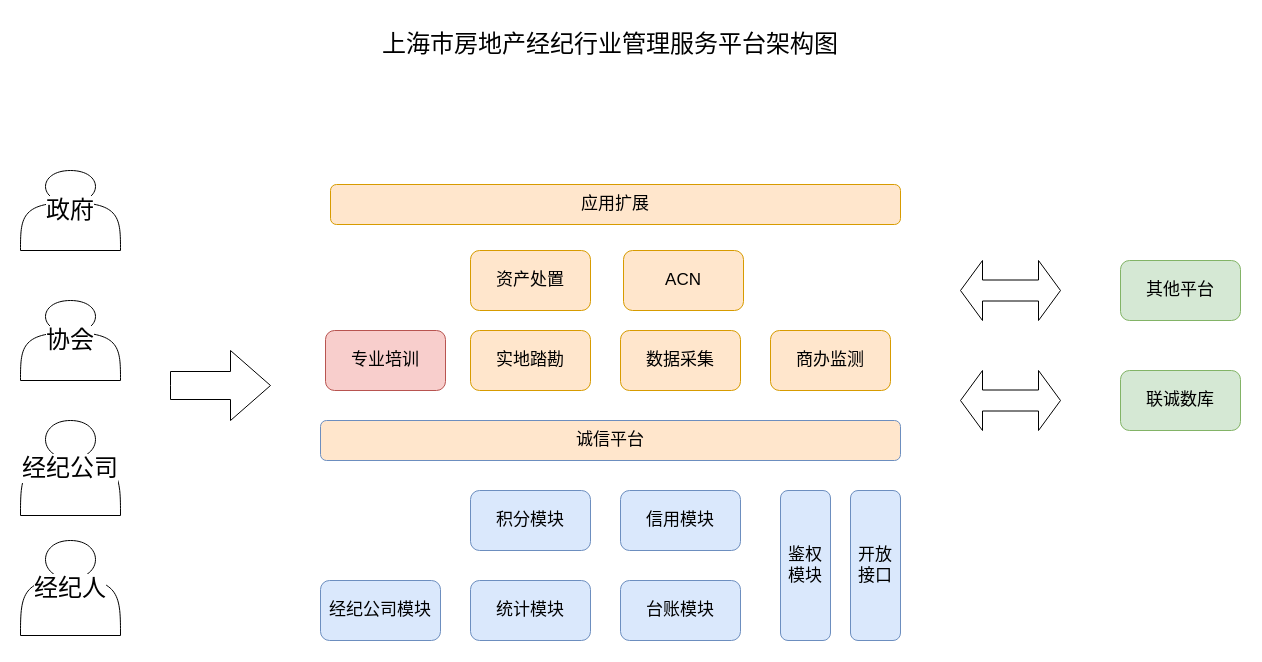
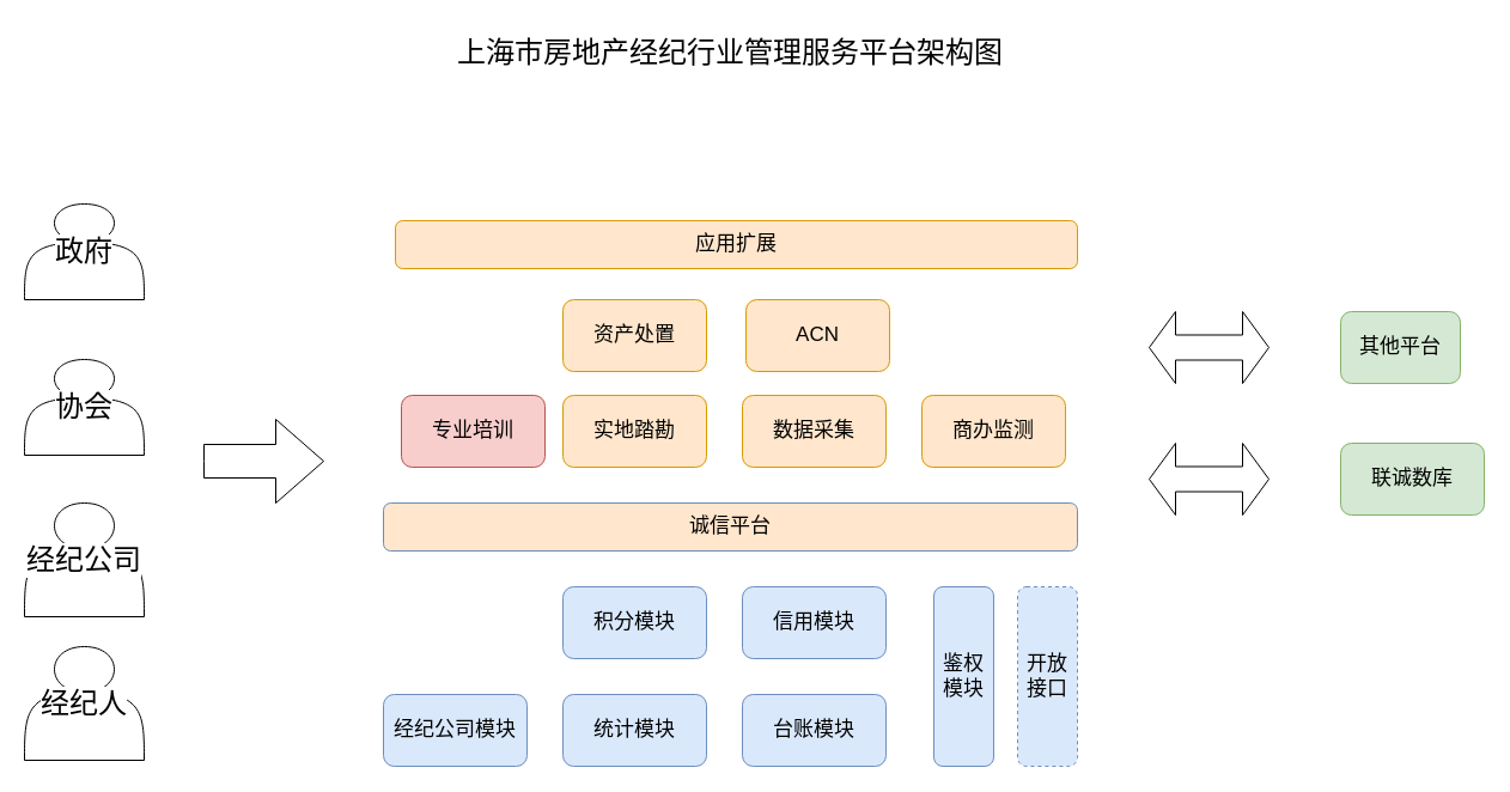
- <mxCell id="26" value="其他平台" style="rounded=1;whiteSpace=wrap;html=1;strokeWidth=1;fontSize=17;fillColor=#d5e8d4;strokeColor=#82b366;" vertex="1" parent="1"><mxGeometry x="1120" y="260" width="120" height="60" as="geometry" /></mxCell>
+ <mxCell id="26" value="其他平台" style="rounded=1;whiteSpace=wrap;html=1;strokeWidth=1;fontSize=17;fillColor=#d5e8d4;strokeColor=#82b366;" vertex="1" parent="1"><mxGeometry x="1120" y="260" width="100" height="60" as="geometry" /></mxCell>
- <mxCell id="7" value="专业培训" style="rounded=1;whiteSpace=wrap;html=1;strokeWidth=1;fontSize=17;fillColor=#f8cecc;strokeColor=#b85450;" vertex="1" parent="1"><mxGeometry x="325" y="330" width="120" height="60" as="geometry" /></mxCell>
+ <mxCell id="7" value="专业培训" style="rounded=1;whiteSpace=wrap;html=1;strokeWidth=1;fontSize=17;fillColor=#f8cecc;strokeColor=#b85450;" vertex="1" parent="1"><mxGeometry x="335" y="330" width="120" height="60" as="geometry" /></mxCell>
- <mxCell id="13" value="开放接口" style="rounded=1;whiteSpace=wrap;html=1;strokeWidth=1;fontSize=17;fillColor=#dae8fc;strokeColor=#6c8ebf;" vertex="1" parent="1"><mxGeometry x="850" y="490" width="50" height="150" as="geometry" /></mxCell>
+ <mxCell id="13" value="开放接口" style="rounded=1;whiteSpace=wrap;html=1;strokeWidth=1;fontSize=17;fillColor=#dae8fc;strokeColor=#6c8ebf;dashed=1;" vertex="1" parent="1"><mxGeometry x="850" y="490" width="50" height="150" as="geometry" /></mxCell>
